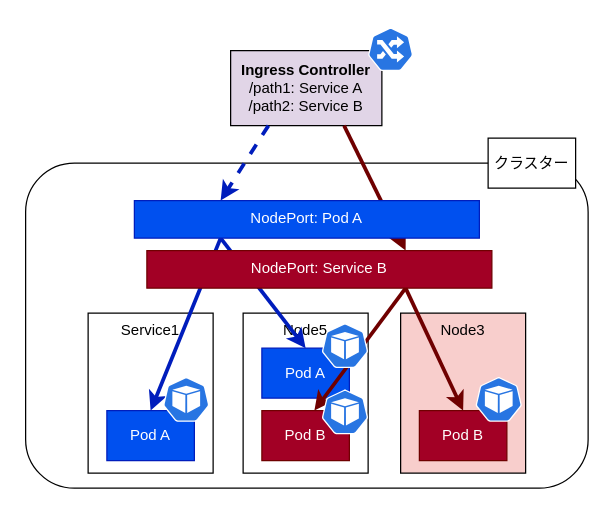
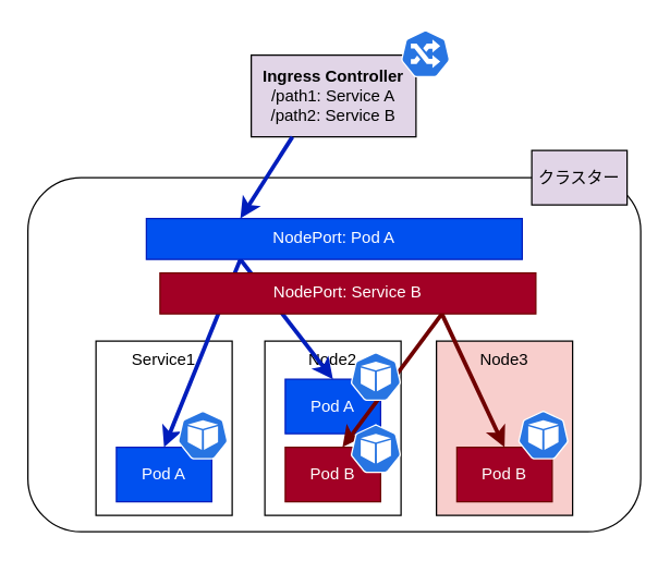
- <mxCell id="24" style="edgeStyle=none;html=1;exitX=0.25;exitY=1;exitDx=0;exitDy=0;entryX=0.25;entryY=0;entryDx=0;entryDy=0;fillColor=#0050ef;strokeColor=#001DBC;strokeWidth=3;dashed=1;" edge="1" parent="2" source="5" target="23"><mxGeometry relative="1" as="geometry" /></mxCell>
+ <mxCell id="24" style="edgeStyle=none;html=1;exitX=0.25;exitY=1;exitDx=0;exitDy=0;entryX=0.25;entryY=0;entryDx=0;entryDy=0;fillColor=#0050ef;strokeColor=#001DBC;strokeWidth=3;" edge="1" parent="2" source="5" target="23"><mxGeometry relative="1" as="geometry" /></mxCell>
- <mxCell id="4" value="クラスター" style="rounded=0;whiteSpace=wrap;html=1;" vertex="1" parent="2"><mxGeometry x="370" y="90" width="70" height="40" as="geometry" /></mxCell>
+ <mxCell id="4" value="クラスター" style="rounded=0;whiteSpace=wrap;html=1;fillColor=#e1d5e7;" vertex="1" parent="2"><mxGeometry x="370" y="90" width="70" height="40" as="geometry" /></mxCell>
- <mxCell id="21" style="edgeStyle=none;html=1;exitX=0.75;exitY=1;exitDx=0;exitDy=0;entryX=0.75;entryY=0;entryDx=0;entryDy=0;strokeWidth=3;fillColor=#a20025;strokeColor=#6F0000;" edge="1" parent="2" source="5" target="25"><mxGeometry relative="1" as="geometry" /></mxCell>
- <mxCell id="8" value="Node5" style="rounded=0;whiteSpace=wrap;html=1;verticalAlign=top;" vertex="1" parent="2"><mxGeometry x="174" y="230" width="100" height="128" as="geometry" /></mxCell>
+ <mxCell id="8" value="Node2" style="rounded=0;whiteSpace=wrap;html=1;verticalAlign=top;" vertex="1" parent="2"><mxGeometry x="174" y="230" width="100" height="128" as="geometry" /></mxCell>
